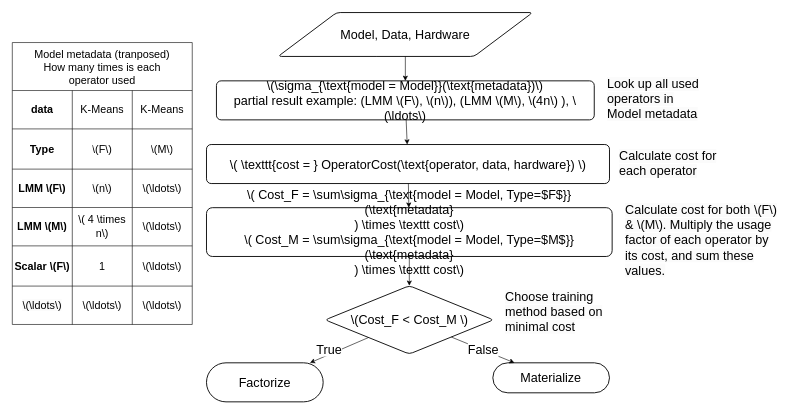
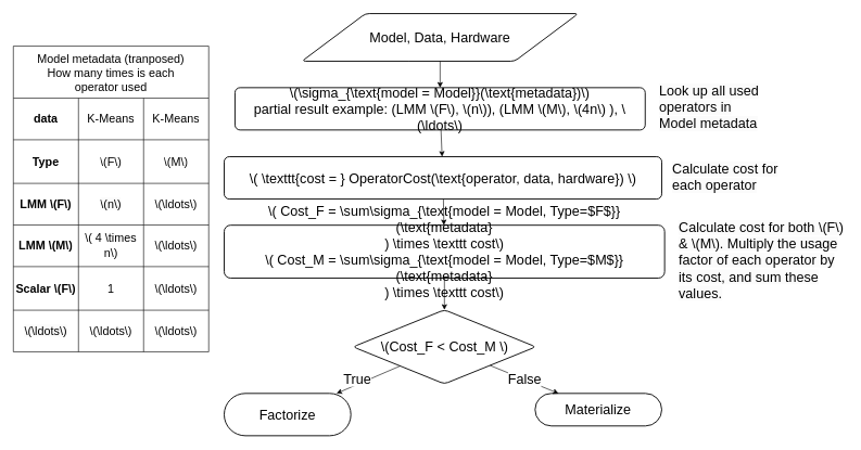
- <mxCell id="45" value="&lt;span style=&quot;color: rgb(0, 0, 0); font-family: Helvetica; font-size: 21px; font-style: normal; font-variant-ligatures: normal; font-variant-caps: normal; font-weight: 400; letter-spacing: normal; orphans: 2; text-align: center; text-indent: 0px; text-transform: none; widows: 2; word-spacing: 0px; -webkit-text-stroke-width: 0px; background-color: rgb(251, 251, 251); text-decoration-thickness: initial; text-decoration-style: initial; text-decoration-color: initial; float: none; display: inline !important;&quot;&gt;Choose training method based on minimal cost&lt;/span&gt;" style="text;whiteSpace=wrap;html=1;fontSize=21;" parent="30" vertex="1"><mxGeometry x="496.25" y="455.44" width="203.58" height="74.56" as="geometry" /></mxCell>
